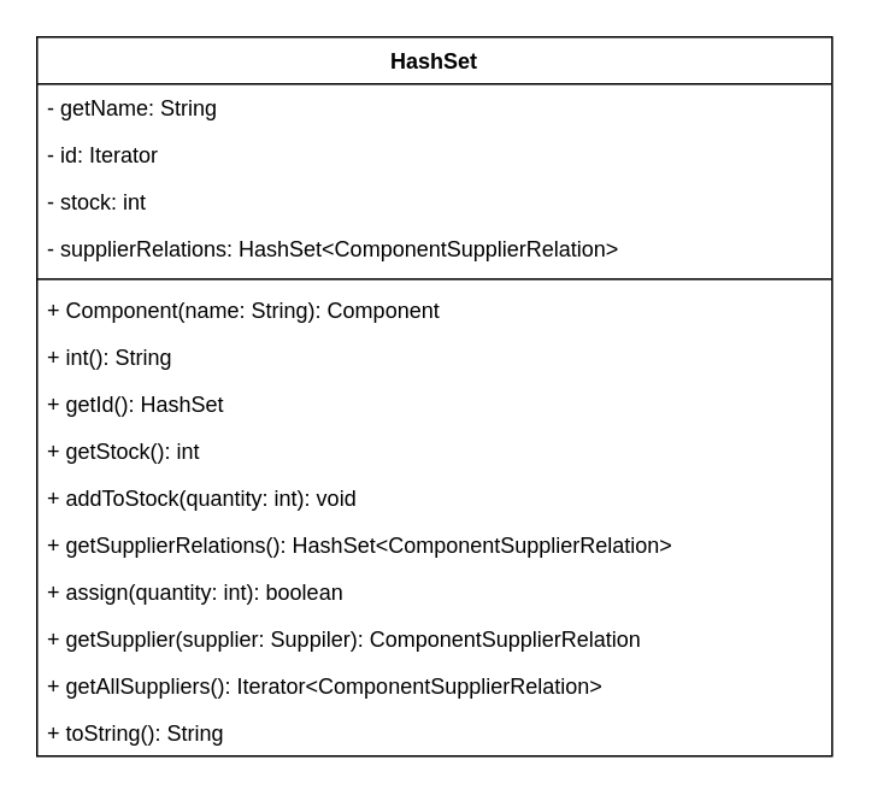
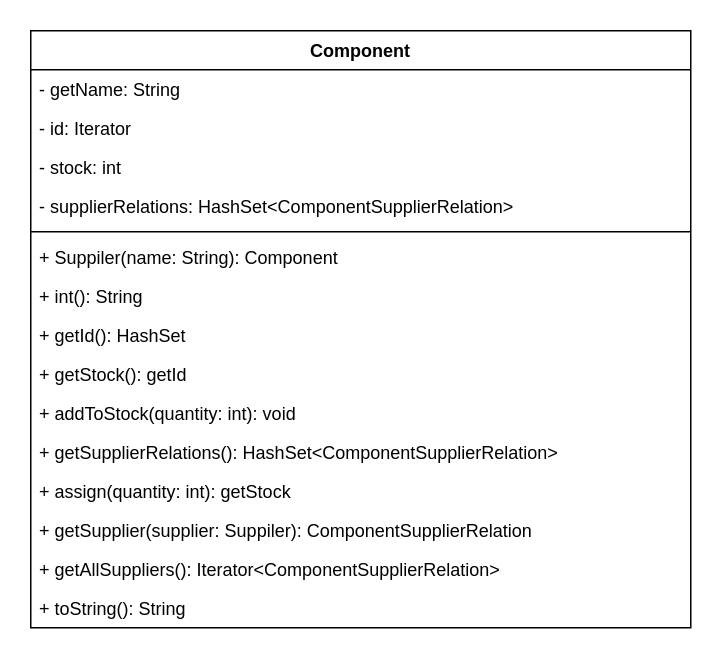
- <mxCell id="2" value="HashSet" style="swimlane;fontStyle=1;align=center;verticalAlign=top;childLayout=stackLayout;horizontal=1;startSize=26;horizontalStack=0;resizeParent=1;resizeParentMax=0;resizeLast=0;collapsible=1;marginBottom=0;" vertex="1" parent="1"><mxGeometry x="20" y="20" width="440" height="398" as="geometry" /></mxCell>
+ <mxCell id="2" value="Component" style="swimlane;fontStyle=1;align=center;verticalAlign=top;childLayout=stackLayout;horizontal=1;startSize=26;horizontalStack=0;resizeParent=1;resizeParentMax=0;resizeLast=0;collapsible=1;marginBottom=0;" vertex="1" parent="1"><mxGeometry x="20" y="20" width="440" height="398" as="geometry" /></mxCell>
- <mxCell id="8" value="+ Component(name: String): Component" style="text;strokeColor=none;fillColor=none;align=left;verticalAlign=top;spacingLeft=4;spacingRight=4;overflow=hidden;rotatable=0;points=[[0,0.5],[1,0.5]];portConstraint=eastwest;" vertex="1" parent="2"><mxGeometry y="138" width="440" height="26" as="geometry" /></mxCell>
+ <mxCell id="8" value="+ Suppiler(name: String): Component" style="text;strokeColor=none;fillColor=none;align=left;verticalAlign=top;spacingLeft=4;spacingRight=4;overflow=hidden;rotatable=0;points=[[0,0.5],[1,0.5]];portConstraint=eastwest;" vertex="1" parent="2"><mxGeometry y="138" width="440" height="26" as="geometry" /></mxCell>
- <mxCell id="11" value="+ getStock(): int" style="text;strokeColor=none;fillColor=none;align=left;verticalAlign=top;spacingLeft=4;spacingRight=4;overflow=hidden;rotatable=0;points=[[0,0.5],[1,0.5]];portConstraint=eastwest;" vertex="1" parent="2"><mxGeometry y="216" width="440" height="26" as="geometry" /></mxCell>
+ <mxCell id="11" value="+ getStock(): getId" style="text;strokeColor=none;fillColor=none;align=left;verticalAlign=top;spacingLeft=4;spacingRight=4;overflow=hidden;rotatable=0;points=[[0,0.5],[1,0.5]];portConstraint=eastwest;" vertex="1" parent="2"><mxGeometry y="216" width="440" height="26" as="geometry" /></mxCell>
- <mxCell id="14" value="+ assign(quantity: int): boolean" style="text;strokeColor=none;fillColor=none;align=left;verticalAlign=top;spacingLeft=4;spacingRight=4;overflow=hidden;rotatable=0;points=[[0,0.5],[1,0.5]];portConstraint=eastwest;" vertex="1" parent="2"><mxGeometry y="294" width="440" height="26" as="geometry" /></mxCell>
+ <mxCell id="14" value="+ assign(quantity: int): getStock" style="text;strokeColor=none;fillColor=none;align=left;verticalAlign=top;spacingLeft=4;spacingRight=4;overflow=hidden;rotatable=0;points=[[0,0.5],[1,0.5]];portConstraint=eastwest;" vertex="1" parent="2"><mxGeometry y="294" width="440" height="26" as="geometry" /></mxCell>
